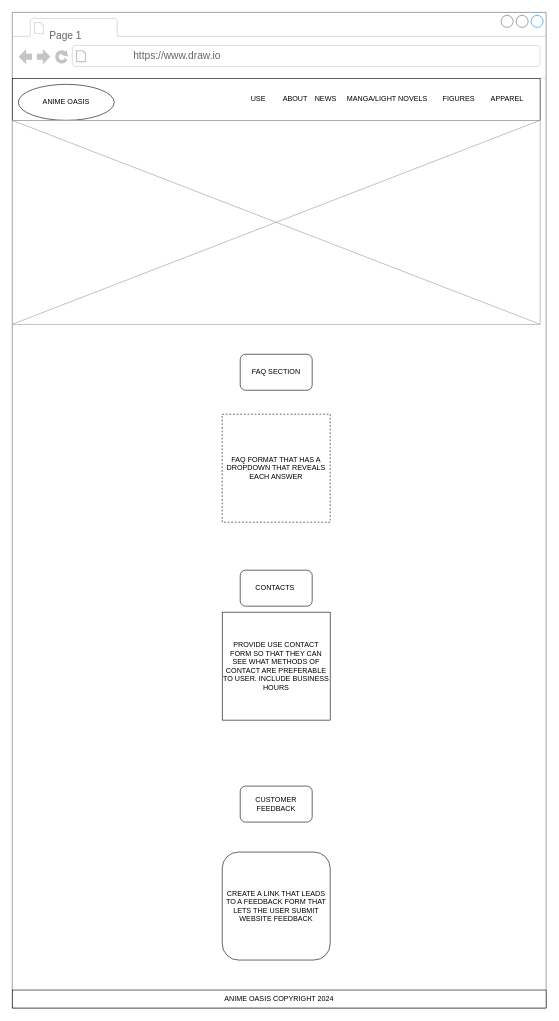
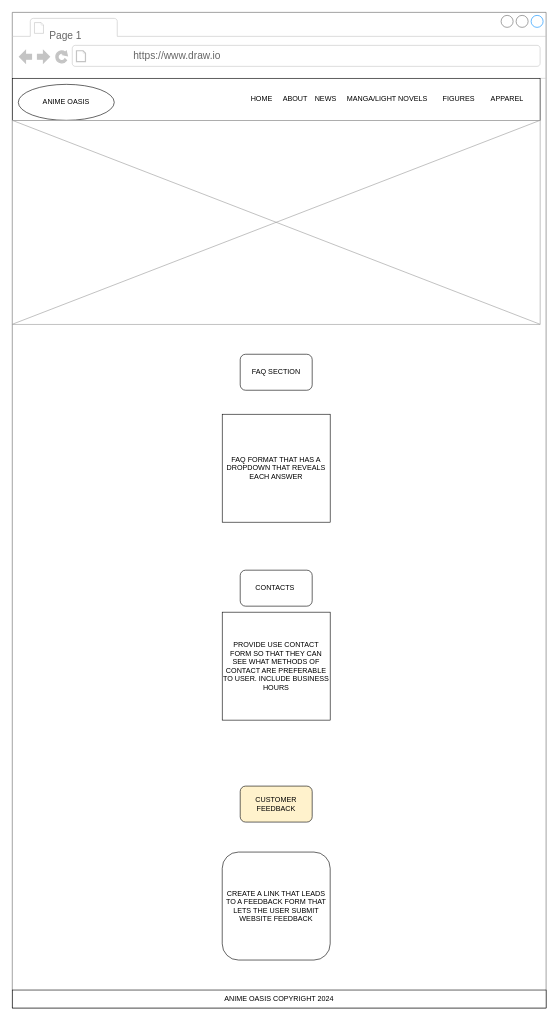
- <mxCell id="5" value="&lt;div style=&quot;&quot;&gt;&lt;span style=&quot;background-color: initial;&quot;&gt;USE&amp;nbsp;&lt;/span&gt;&lt;span style=&quot;background-color: initial; white-space: pre;&quot;&gt;&#09;&lt;/span&gt;&lt;span style=&quot;background-color: initial;&quot;&gt;ABOUT&amp;nbsp;&lt;/span&gt;&lt;span style=&quot;background-color: initial; white-space: pre;&quot;&gt;&#09;&lt;/span&gt;&lt;span style=&quot;background-color: initial;&quot;&gt;NEWS&amp;nbsp;&lt;/span&gt;&lt;span style=&quot;background-color: initial; white-space: pre;&quot;&gt;&#09;&lt;/span&gt;&lt;span style=&quot;background-color: initial;&quot;&gt;MANGA/LIGHT NOVELS&amp;nbsp;&lt;/span&gt;&lt;span style=&quot;background-color: initial; white-space: pre;&quot;&gt;&#09;&lt;/span&gt;&lt;span style=&quot;background-color: initial;&quot;&gt;FIGURES&amp;nbsp;&lt;/span&gt;&lt;span style=&quot;background-color: initial; white-space: pre;&quot;&gt;&#09;&lt;/span&gt;&lt;span style=&quot;background-color: initial;&quot;&gt;APPAREL&lt;span style=&quot;white-space: pre;&quot;&gt;&#09;&lt;/span&gt;&lt;/span&gt;&lt;/div&gt;" style="rounded=0;whiteSpace=wrap;html=1;align=right;" vertex="1" parent="2"><mxGeometry y="110" width="880" height="70" as="geometry" /></mxCell>
+ <mxCell id="5" value="&lt;div style=&quot;&quot;&gt;&lt;span style=&quot;background-color: initial;&quot;&gt;HOME&amp;nbsp;&lt;/span&gt;&lt;span style=&quot;background-color: initial; white-space: pre;&quot;&gt;&#09;&lt;/span&gt;&lt;span style=&quot;background-color: initial;&quot;&gt;ABOUT&amp;nbsp;&lt;/span&gt;&lt;span style=&quot;background-color: initial; white-space: pre;&quot;&gt;&#09;&lt;/span&gt;&lt;span style=&quot;background-color: initial;&quot;&gt;NEWS&amp;nbsp;&lt;/span&gt;&lt;span style=&quot;background-color: initial; white-space: pre;&quot;&gt;&#09;&lt;/span&gt;&lt;span style=&quot;background-color: initial;&quot;&gt;MANGA/LIGHT NOVELS&amp;nbsp;&lt;/span&gt;&lt;span style=&quot;background-color: initial; white-space: pre;&quot;&gt;&#09;&lt;/span&gt;&lt;span style=&quot;background-color: initial;&quot;&gt;FIGURES&amp;nbsp;&lt;/span&gt;&lt;span style=&quot;background-color: initial; white-space: pre;&quot;&gt;&#09;&lt;/span&gt;&lt;span style=&quot;background-color: initial;&quot;&gt;APPAREL&lt;span style=&quot;white-space: pre;&quot;&gt;&#09;&lt;/span&gt;&lt;/span&gt;&lt;/div&gt;" style="rounded=0;whiteSpace=wrap;html=1;align=right;" vertex="1" parent="2"><mxGeometry y="110" width="880" height="70" as="geometry" /></mxCell>
- <mxCell id="9" value="FAQ FORMAT THAT HAS A DROPDOWN THAT REVEALS EACH ANSWER" style="whiteSpace=wrap;html=1;aspect=fixed;dashed=1;" vertex="1" parent="2"><mxGeometry x="350" y="670" width="180" height="180" as="geometry" /></mxCell>
+ <mxCell id="9" value="FAQ FORMAT THAT HAS A DROPDOWN THAT REVEALS EACH ANSWER" style="whiteSpace=wrap;html=1;aspect=fixed;" vertex="1" parent="2"><mxGeometry x="350" y="670" width="180" height="180" as="geometry" /></mxCell>
- <mxCell id="11" value="CUSTOMER FEEDBACK" style="rounded=1;whiteSpace=wrap;html=1;" vertex="1" parent="2"><mxGeometry x="380" y="1290" width="120" height="60" as="geometry" /></mxCell>
+ <mxCell id="11" value="CUSTOMER FEEDBACK" style="rounded=1;whiteSpace=wrap;html=1;fillColor=#fff2cc;" vertex="1" parent="2"><mxGeometry x="380" y="1290" width="120" height="60" as="geometry" /></mxCell>
